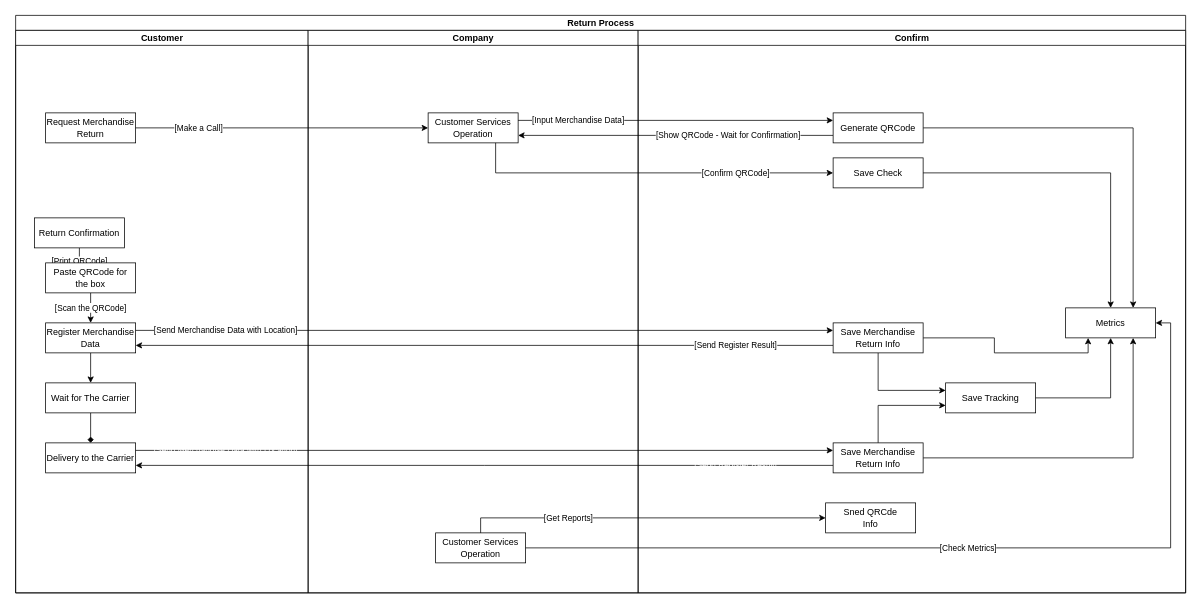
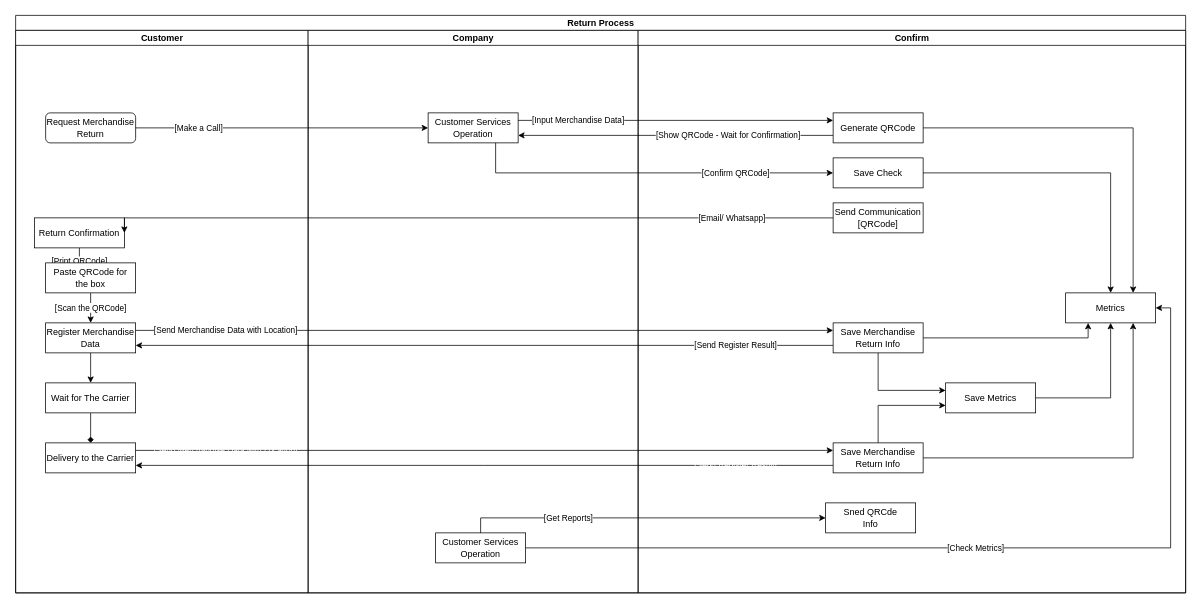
- <mxCell id="4" value="Request Merchandise&lt;div&gt;Return&lt;/div&gt;" style="rounded=0;whiteSpace=wrap;html=1;" parent="3" vertex="1"><mxGeometry x="40.0" y="110" width="120" height="40" as="geometry" /></mxCell>
+ <mxCell id="4" value="Request Merchandise&lt;div&gt;Return&lt;/div&gt;" style="whiteSpace=wrap;html=1;rounded=1;" parent="3" vertex="1"><mxGeometry x="40.0" y="110" width="120" height="40" as="geometry" /></mxCell>
+ <mxCell id="21" value="[Email/ Whatsapp]" style="edgeStyle=orthogonalEdgeStyle;rounded=0;orthogonalLoop=1;jettySize=auto;html=1;entryX=1;entryY=0.5;entryDx=0;entryDy=0;" parent="2" source="29" target="6" edge="1"><mxGeometry x="-0.72" relative="1" as="geometry"><Array as="points"><mxPoint x="710" y="270" /><mxPoint x="710" y="270" /></Array><mxPoint as="offset" /></mxGeometry></mxCell>
+ <mxCell id="29" value="Send Communication&lt;div&gt;[QRCode]&lt;/div&gt;" style="rounded=0;whiteSpace=wrap;html=1;" parent="25" vertex="1"><mxGeometry x="260.0" y="230" width="120" height="40" as="geometry" /></mxCell>
- <mxCell id="38" value="Metrics" style="rounded=0;whiteSpace=wrap;html=1;" parent="25" vertex="1"><mxGeometry x="570.0" y="370" width="120" height="40" as="geometry" /></mxCell>
+ <mxCell id="38" value="Metrics" style="rounded=0;whiteSpace=wrap;html=1;" parent="25" vertex="1"><mxGeometry x="570.0" y="350" width="120" height="40" as="geometry" /></mxCell>
- <mxCell id="37" value="Save Tracking" style="rounded=0;whiteSpace=wrap;html=1;" parent="25" vertex="1"><mxGeometry x="410.0" y="470" width="120" height="40" as="geometry" /></mxCell>
+ <mxCell id="37" value="Save Metrics" style="rounded=0;whiteSpace=wrap;html=1;" parent="25" vertex="1"><mxGeometry x="410.0" y="470" width="120" height="40" as="geometry" /></mxCell>
